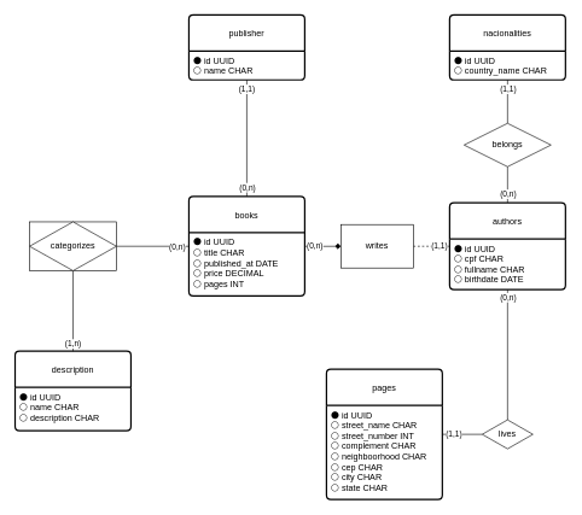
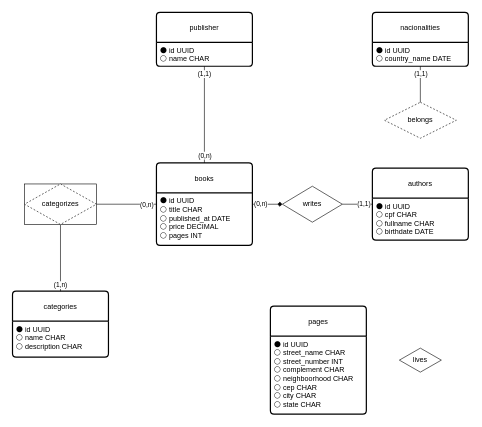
- <mxCell id="5" value="⚫ id UUID&lt;div&gt;⚪ country_name CHAR&lt;/div&gt;" style="align=left;strokeColor=none;fillColor=none;spacingLeft=4;spacingRight=4;fontSize=12;verticalAlign=top;resizable=0;rotatable=0;part=1;html=1;whiteSpace=wrap;" vertex="1" parent="4"><mxGeometry y="50" width="160" height="40" as="geometry" /></mxCell>
+ <mxCell id="5" value="⚫ id UUID&lt;div&gt;⚪ country_name DATE&lt;/div&gt;" style="align=left;strokeColor=none;fillColor=none;spacingLeft=4;spacingRight=4;fontSize=12;verticalAlign=top;resizable=0;rotatable=0;part=1;html=1;whiteSpace=wrap;" vertex="1" parent="4"><mxGeometry y="50" width="160" height="40" as="geometry" /></mxCell>
- <mxCell id="31" value="belongs" style="rhombus;whiteSpace=wrap;html=1;" vertex="1" parent="1"><mxGeometry x="640.07" y="170" width="120" height="60" as="geometry" /></mxCell>
+ <mxCell id="31" value="belongs" style="rhombus;whiteSpace=wrap;html=1;dashed=1;" vertex="1" parent="1"><mxGeometry x="640.07" y="170" width="120" height="60" as="geometry" /></mxCell>
- <mxCell id="2" style="edgeStyle=orthogonalEdgeStyle;rounded=0;orthogonalLoop=1;jettySize=auto;html=1;endArrow=none;startFill=0;" edge="1" parent="1" source="31" target="21"><mxGeometry relative="1" as="geometry"><Array as="points"><mxPoint x="700.07" y="185" /><mxPoint x="700.07" y="185" /></Array></mxGeometry></mxCell>
- <mxCell id="3" value="(0,n)" style="edgeLabel;html=1;align=center;verticalAlign=middle;resizable=0;points=[];" vertex="1" connectable="0" parent="2"><mxGeometry x="0.314" relative="1" as="geometry"><mxPoint y="4" as="offset" /></mxGeometry></mxCell>
- <mxCell id="26" value="categorizes" style="rhombus;whiteSpace=wrap;html=1;" vertex="1" parent="1"><mxGeometry x="40" y="306.25" width="120" height="67.5" as="geometry" /></mxCell>
+ <mxCell id="26" value="categorizes" style="rhombus;whiteSpace=wrap;html=1;dashed=1;" vertex="1" parent="1"><mxGeometry x="40" y="306.25" width="120" height="67.5" as="geometry" /></mxCell>
- <mxCell id="34" value="writes" style="whiteSpace=wrap;html=1;rounded=0;" vertex="1" parent="1"><mxGeometry x="470" y="310" width="100" height="60" as="geometry" /></mxCell>
+ <mxCell id="34" value="writes" style="rhombus;whiteSpace=wrap;html=1;" vertex="1" parent="1"><mxGeometry x="470" y="310" width="100" height="60" as="geometry" /></mxCell>
- <mxCell id="10" style="edgeStyle=orthogonalEdgeStyle;rounded=0;orthogonalLoop=1;jettySize=auto;html=1;endArrow=none;startFill=0;exitX=1;exitY=0.5;exitDx=0;exitDy=0;dashed=1;" edge="1" parent="1" source="34" target="21"><mxGeometry relative="1" as="geometry"><mxPoint x="589.998" y="339.957" as="sourcePoint" /></mxGeometry></mxCell>
+ <mxCell id="10" style="edgeStyle=orthogonalEdgeStyle;rounded=0;orthogonalLoop=1;jettySize=auto;html=1;endArrow=none;startFill=0;exitX=1;exitY=0.5;exitDx=0;exitDy=0;" edge="1" parent="1" source="34" target="21"><mxGeometry relative="1" as="geometry"><mxPoint x="589.998" y="339.957" as="sourcePoint" /></mxGeometry></mxCell>
- <mxCell id="17" style="edgeStyle=orthogonalEdgeStyle;rounded=0;orthogonalLoop=1;jettySize=auto;html=1;endArrow=none;startFill=0;" edge="1" parent="1" source="37" target="21"><mxGeometry relative="1" as="geometry"><Array as="points" /></mxGeometry></mxCell>
- <mxCell id="18" value="(0,n)" style="edgeLabel;html=1;align=center;verticalAlign=middle;resizable=0;points=[];" vertex="1" connectable="0" parent="17"><mxGeometry x="0.957" relative="1" as="geometry"><mxPoint y="6" as="offset" /></mxGeometry></mxCell>
- <mxCell id="8" value="&lt;span style=&quot;font-size: 12px;&quot;&gt;description&lt;/span&gt;" style="swimlane;childLayout=stackLayout;horizontal=1;startSize=50;horizontalStack=0;rounded=1;fontSize=14;fontStyle=0;strokeWidth=2;resizeParent=0;resizeLast=1;shadow=0;dashed=0;align=center;arcSize=4;whiteSpace=wrap;html=1;" vertex="1" parent="1"><mxGeometry x="20" y="485" width="160" height="110" as="geometry" /></mxCell>
+ <mxCell id="8" value="&lt;span style=&quot;font-size: 12px;&quot;&gt;categories&lt;/span&gt;" style="swimlane;childLayout=stackLayout;horizontal=1;startSize=50;horizontalStack=0;rounded=1;fontSize=14;fontStyle=0;strokeWidth=2;resizeParent=0;resizeLast=1;shadow=0;dashed=0;align=center;arcSize=4;whiteSpace=wrap;html=1;" vertex="1" parent="1"><mxGeometry x="20" y="485" width="160" height="110" as="geometry" /></mxCell>
- <mxCell id="35" value="" style="edgeStyle=orthogonalEdgeStyle;rounded=0;orthogonalLoop=1;jettySize=auto;html=1;endArrow=none;startFill=0;" edge="1" parent="1" source="19" target="37"><mxGeometry relative="1" as="geometry"><mxPoint x="610" y="600" as="sourcePoint" /><mxPoint x="700" y="400" as="targetPoint" /><Array as="points"><mxPoint x="700" y="600" /></Array></mxGeometry></mxCell>
- <mxCell id="36" value="(1,1)" style="edgeLabel;html=1;align=center;verticalAlign=middle;resizable=0;points=[];" vertex="1" connectable="0" parent="35"><mxGeometry x="-0.937" y="2" relative="1" as="geometry"><mxPoint x="13" y="1" as="offset" /></mxGeometry></mxCell>
